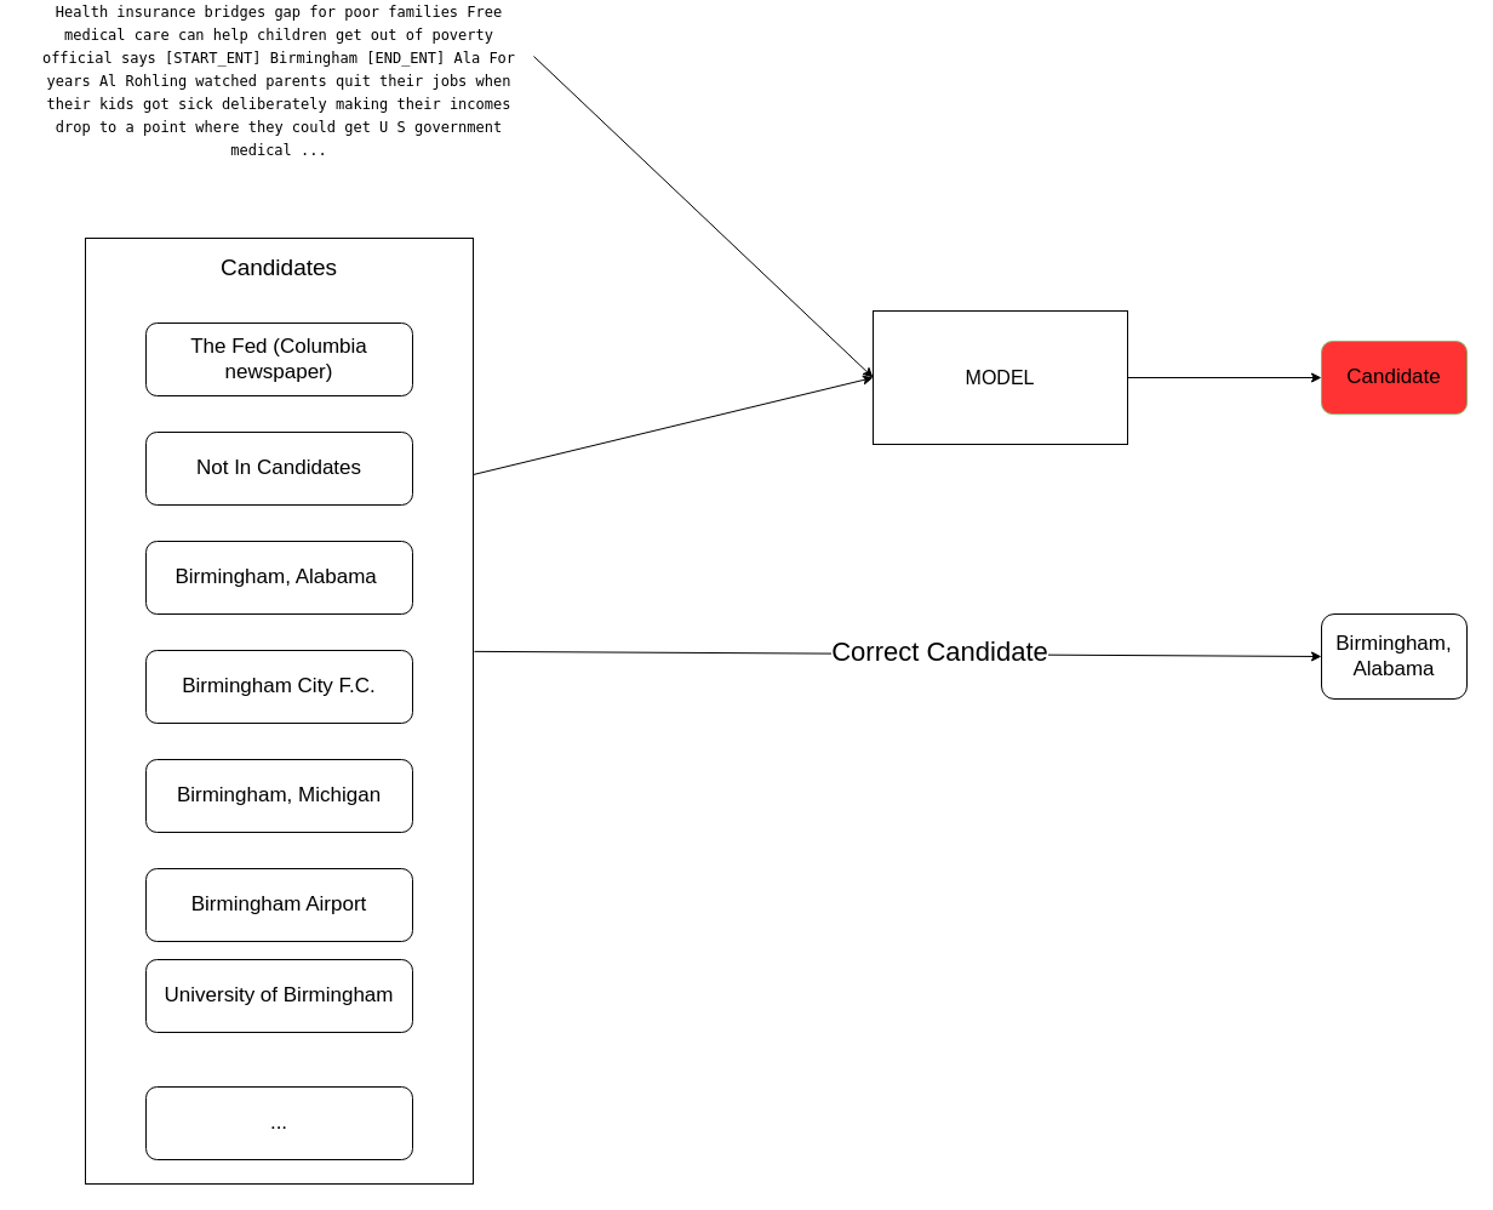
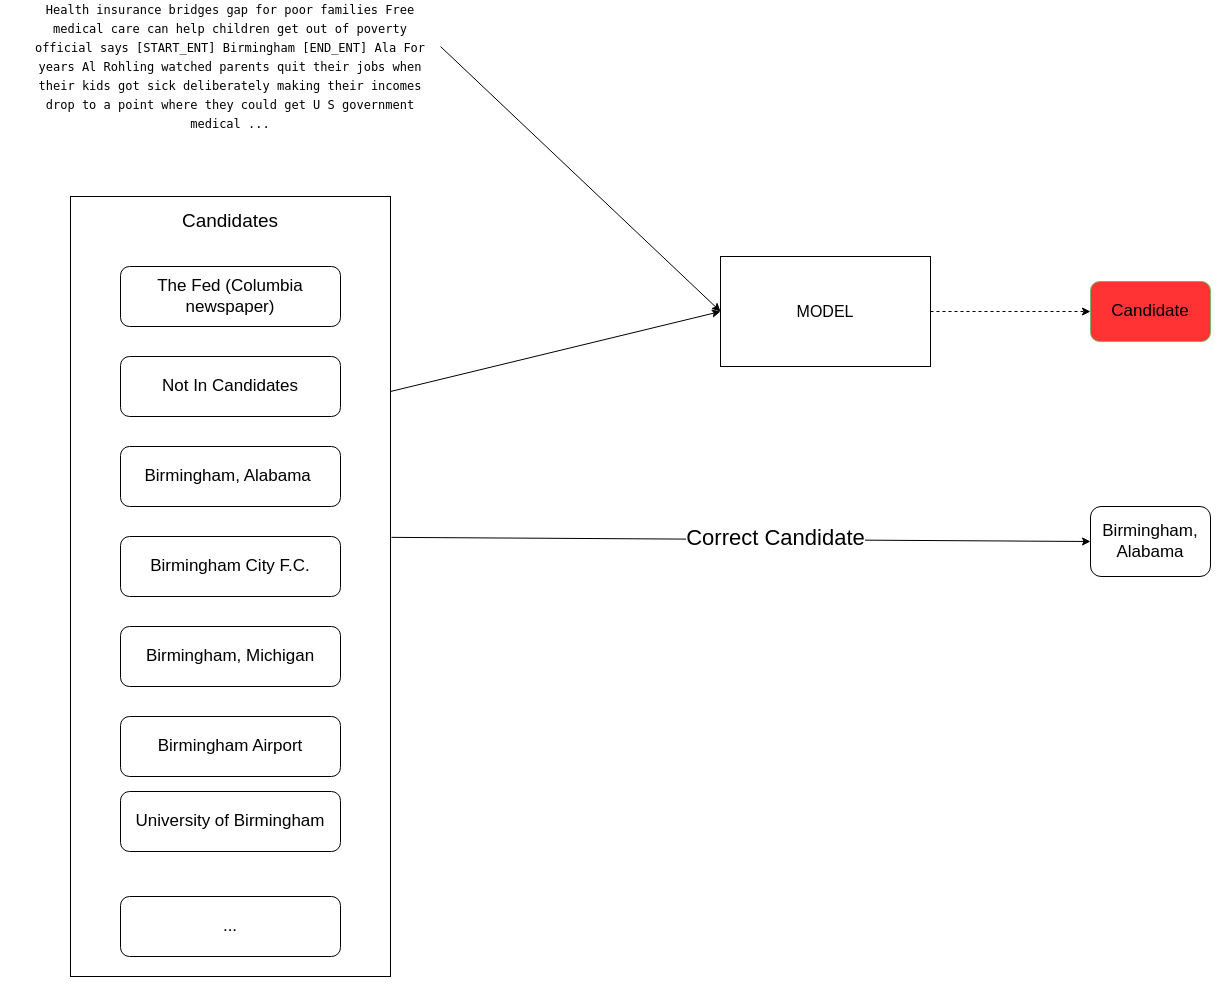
- <mxCell id="9" style="edgeStyle=orthogonalEdgeStyle;rounded=0;orthogonalLoop=1;jettySize=auto;html=1;exitX=1;exitY=0.5;exitDx=0;exitDy=0;entryX=0;entryY=0.5;entryDx=0;entryDy=0;" parent="1" source="10" target="13" edge="1"><mxGeometry relative="1" as="geometry" /></mxCell>
+ <mxCell id="9" style="edgeStyle=orthogonalEdgeStyle;rounded=0;orthogonalLoop=1;jettySize=auto;html=1;exitX=1;exitY=0.5;exitDx=0;exitDy=0;entryX=0;entryY=0.5;entryDx=0;entryDy=0;dashed=1;" parent="1" source="10" target="13" edge="1"><mxGeometry relative="1" as="geometry" /></mxCell>
